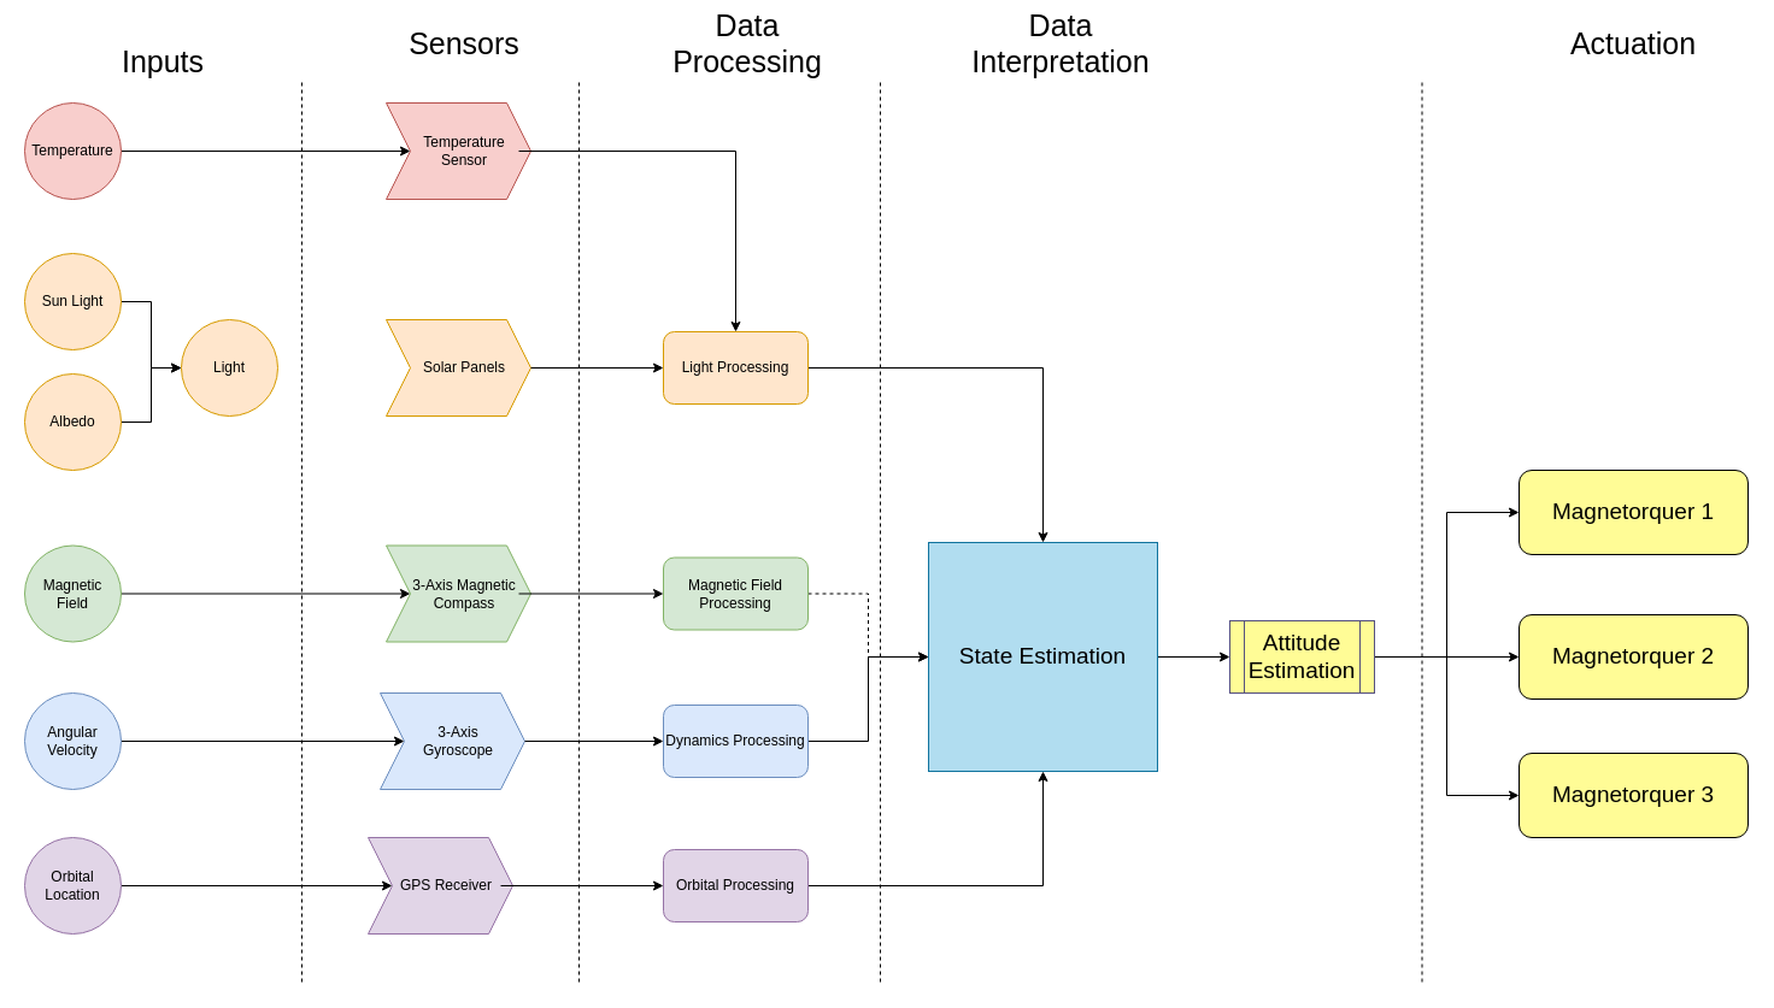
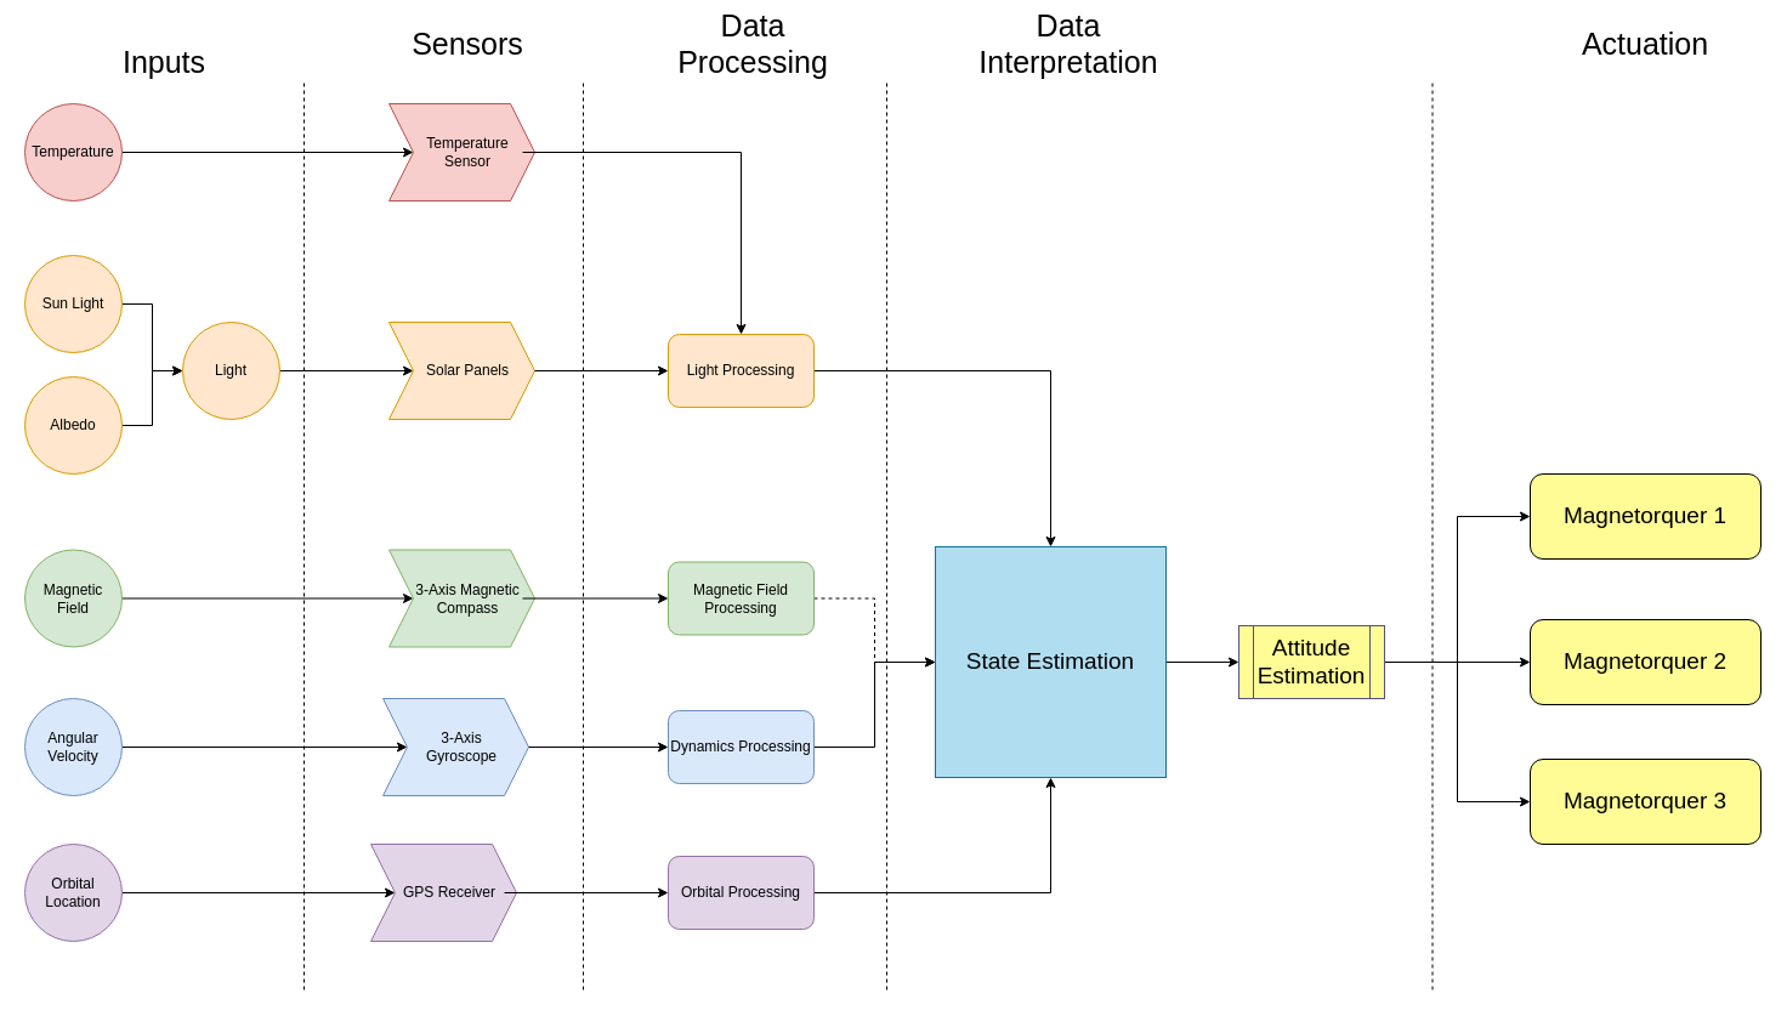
+ <mxCell id="16" style="edgeStyle=orthogonalEdgeStyle;rounded=0;orthogonalLoop=1;jettySize=auto;html=1;entryX=0;entryY=0.5;entryDx=0;entryDy=0;fontSize=12;" parent="1" source="17" target="23" edge="1"><mxGeometry relative="1" as="geometry" /></mxCell>
